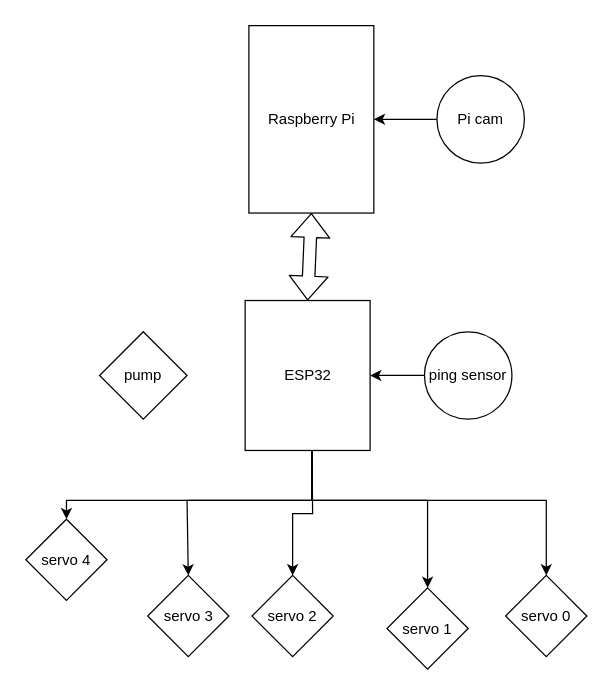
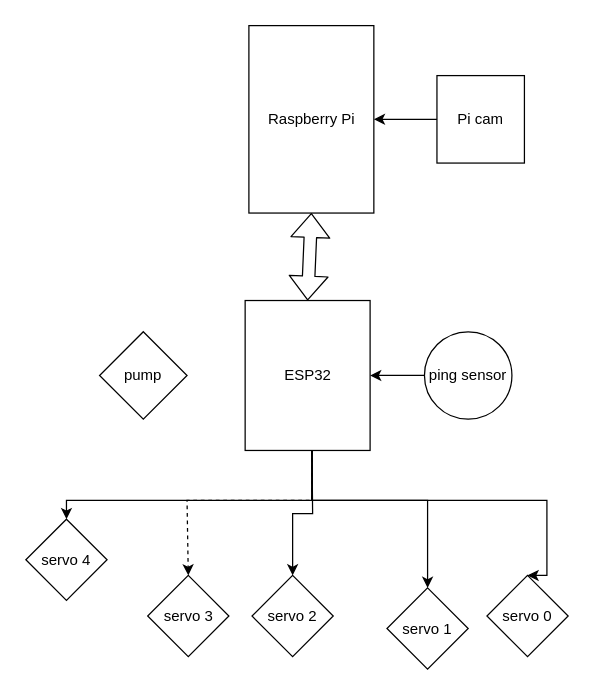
- <mxCell id="10" value="Pi cam" style="ellipse;whiteSpace=wrap;html=1;aspect=fixed;" vertex="1" parent="1"><mxGeometry x="349" y="60" width="70" height="70" as="geometry" /></mxCell>
+ <mxCell id="10" value="Pi cam" style="whiteSpace=wrap;html=1;aspect=fixed;rounded=0;" vertex="1" parent="1"><mxGeometry x="349" y="60" width="70" height="70" as="geometry" /></mxCell>
- <mxCell id="6" style="edgeStyle=orthogonalEdgeStyle;rounded=0;orthogonalLoop=1;jettySize=auto;html=1;entryX=0.5;entryY=0;entryDx=0;entryDy=0;" edge="1" parent="1" source="8" target="17"><mxGeometry relative="1" as="geometry"><Array as="points"><mxPoint x="249" y="400" /><mxPoint x="149" y="400" /></Array></mxGeometry></mxCell>
+ <mxCell id="6" style="edgeStyle=orthogonalEdgeStyle;rounded=0;orthogonalLoop=1;jettySize=auto;html=1;entryX=0.5;entryY=0;entryDx=0;entryDy=0;dashed=1;" edge="1" parent="1" source="8" target="17"><mxGeometry relative="1" as="geometry"><Array as="points"><mxPoint x="249" y="400" /><mxPoint x="149" y="400" /></Array></mxGeometry></mxCell>
- <mxCell id="14" value="servo 0" style="rhombus;whiteSpace=wrap;html=1;" vertex="1" parent="1"><mxGeometry x="404" y="460" width="65" height="65" as="geometry" /></mxCell>
+ <mxCell id="14" value="servo 0" style="rhombus;whiteSpace=wrap;html=1;" vertex="1" parent="1"><mxGeometry x="389" y="460" width="65" height="65" as="geometry" /></mxCell>
